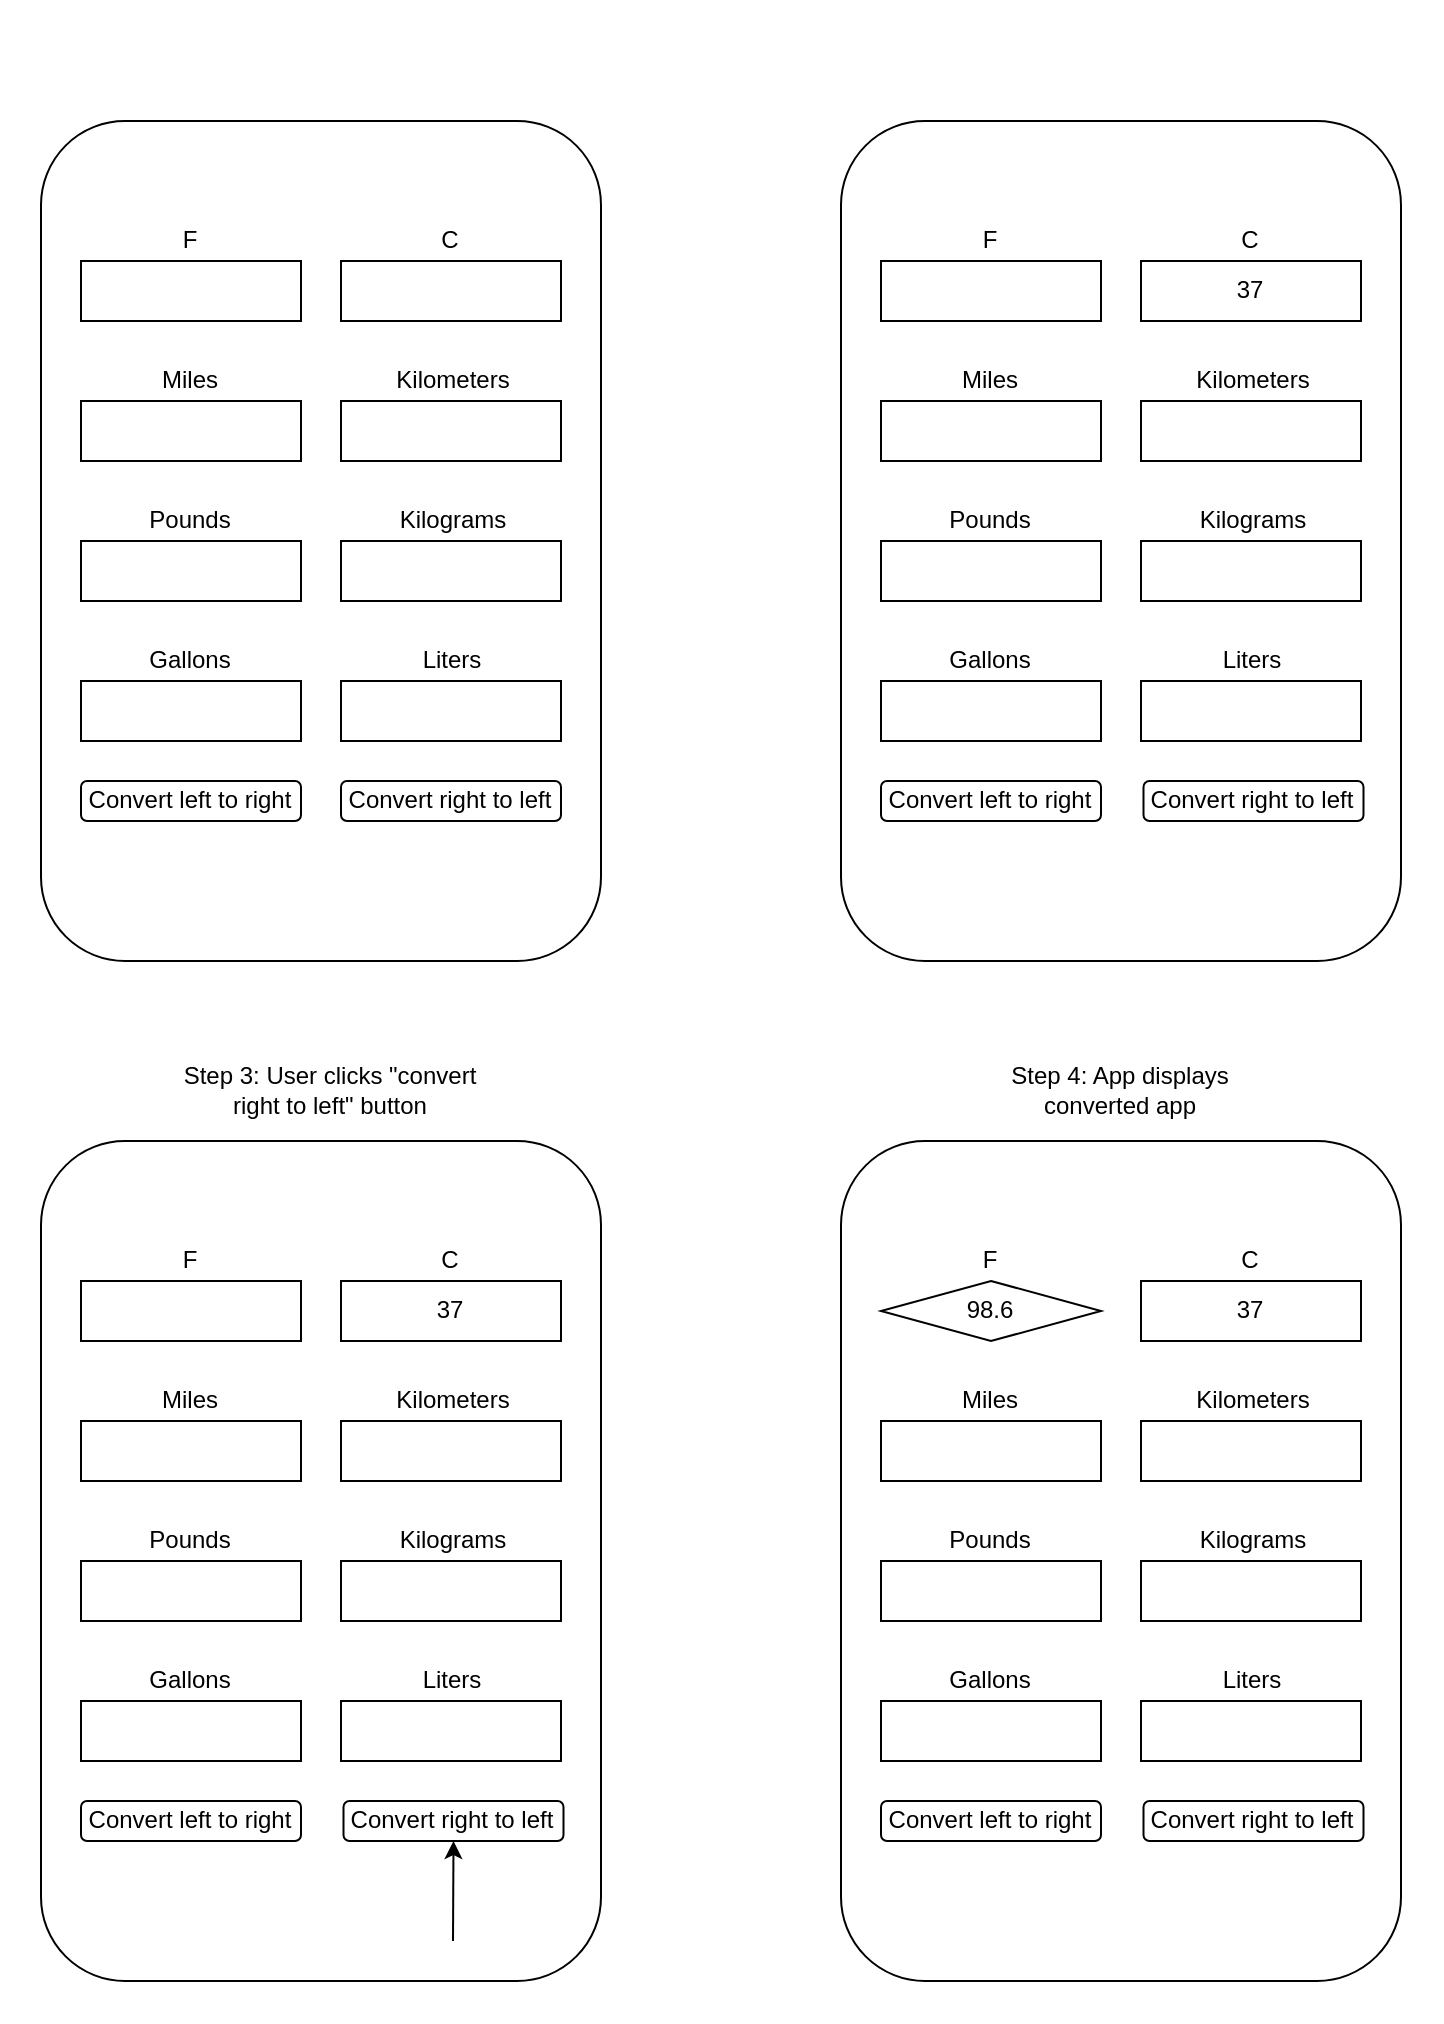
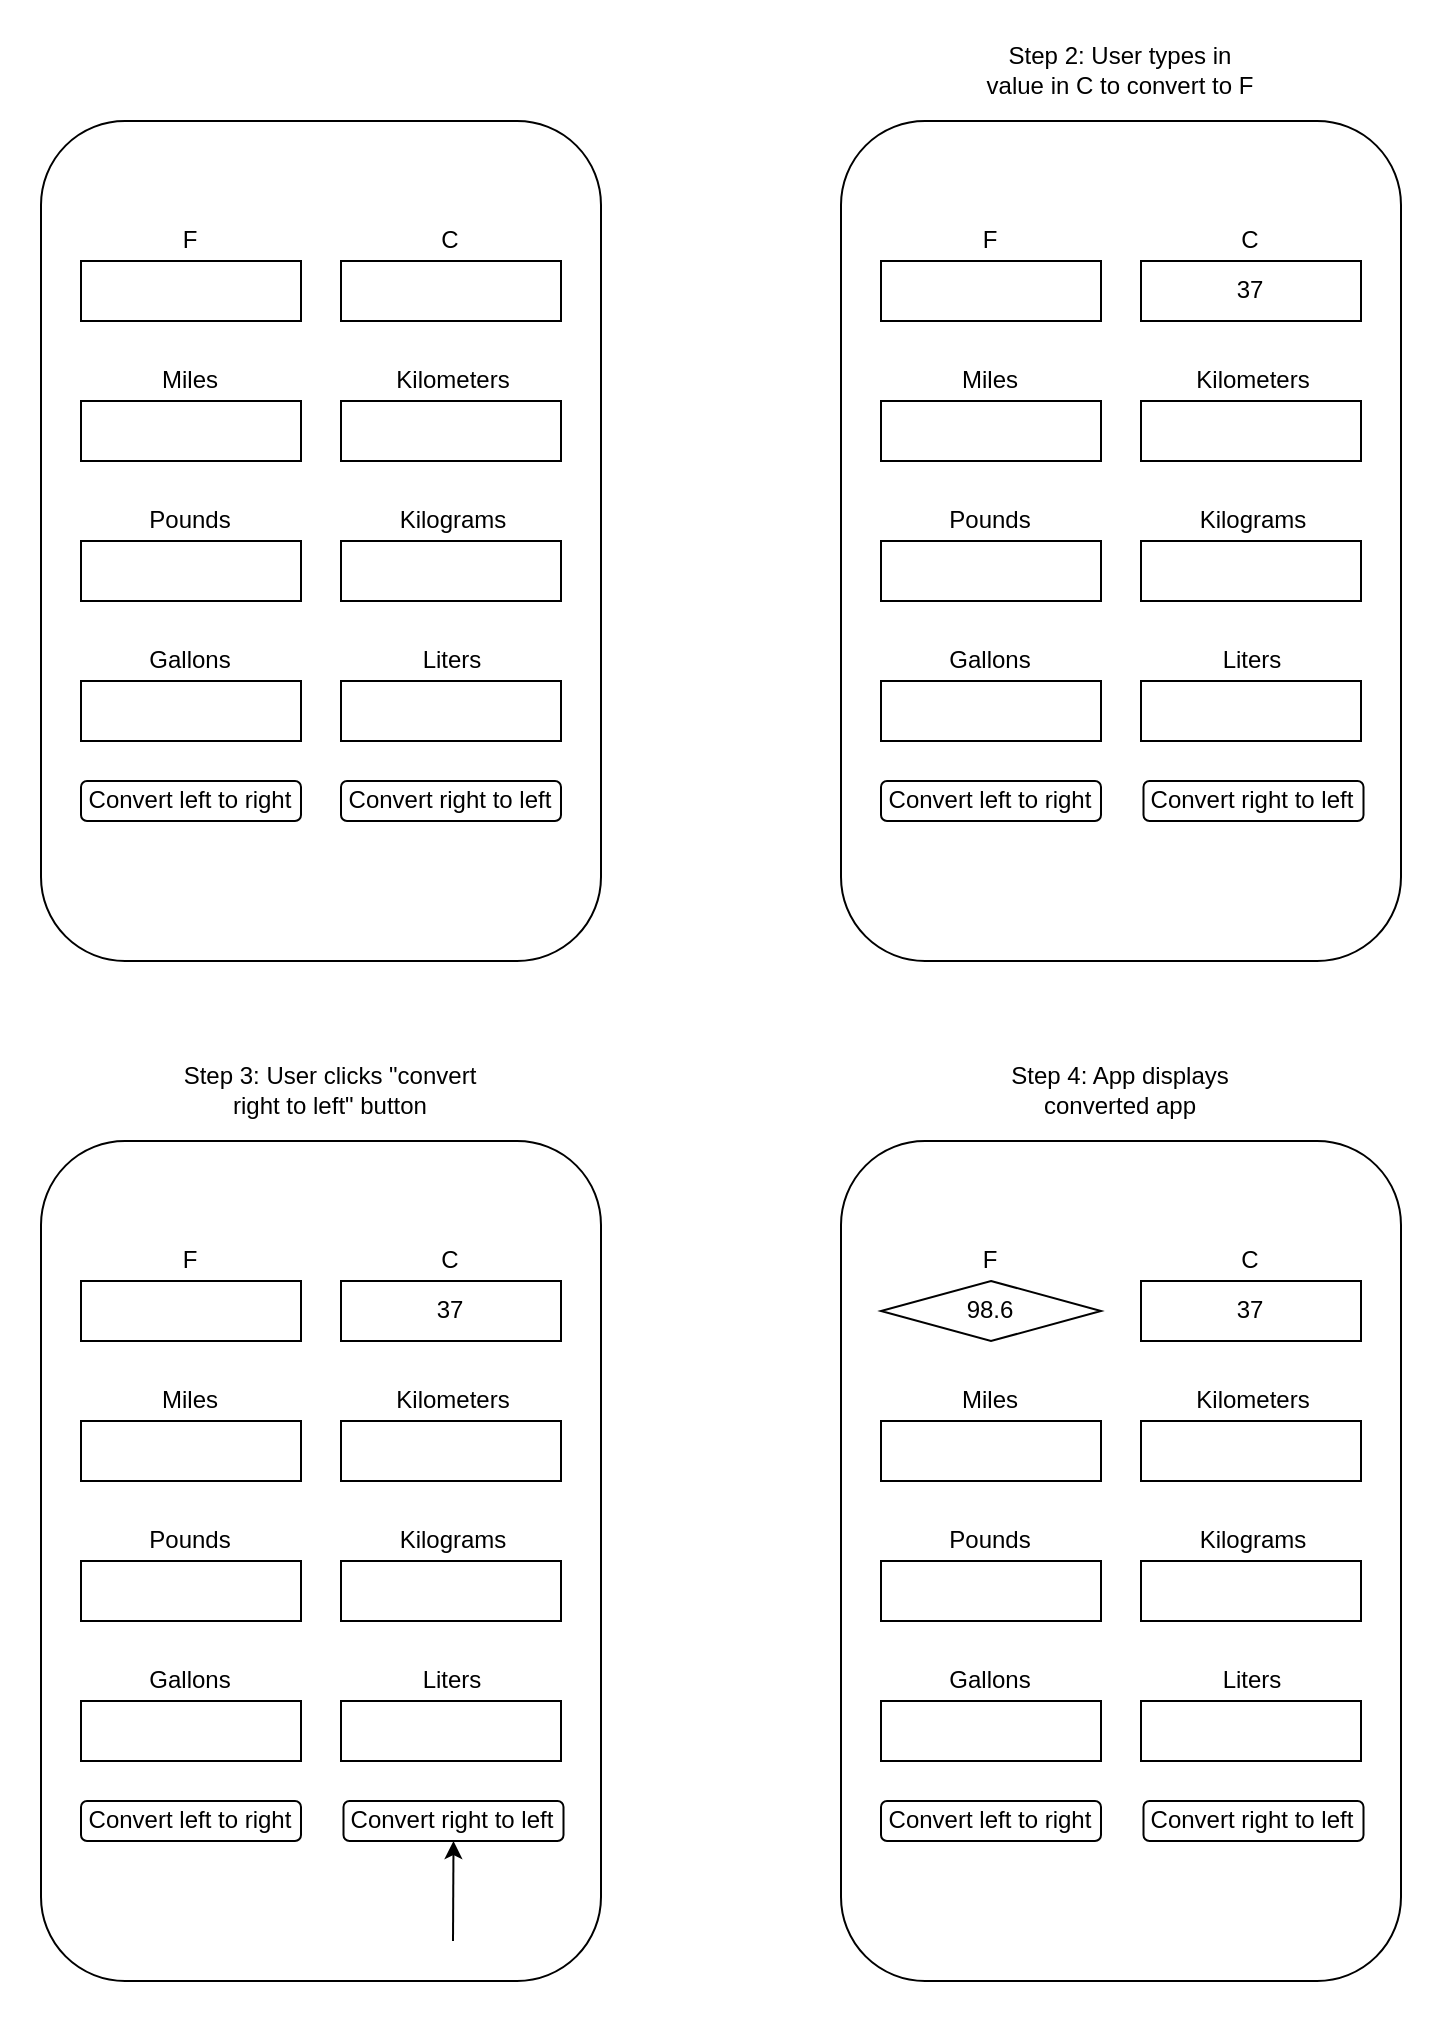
+ <mxCell id="38" value="Step 2: User types in value in C to convert to F" style="text;html=1;strokeColor=none;fillColor=none;align=center;verticalAlign=middle;whiteSpace=wrap;rounded=0;" parent="1" vertex="1"><mxGeometry x="490" y="20" width="140" height="30" as="geometry" /></mxCell>
